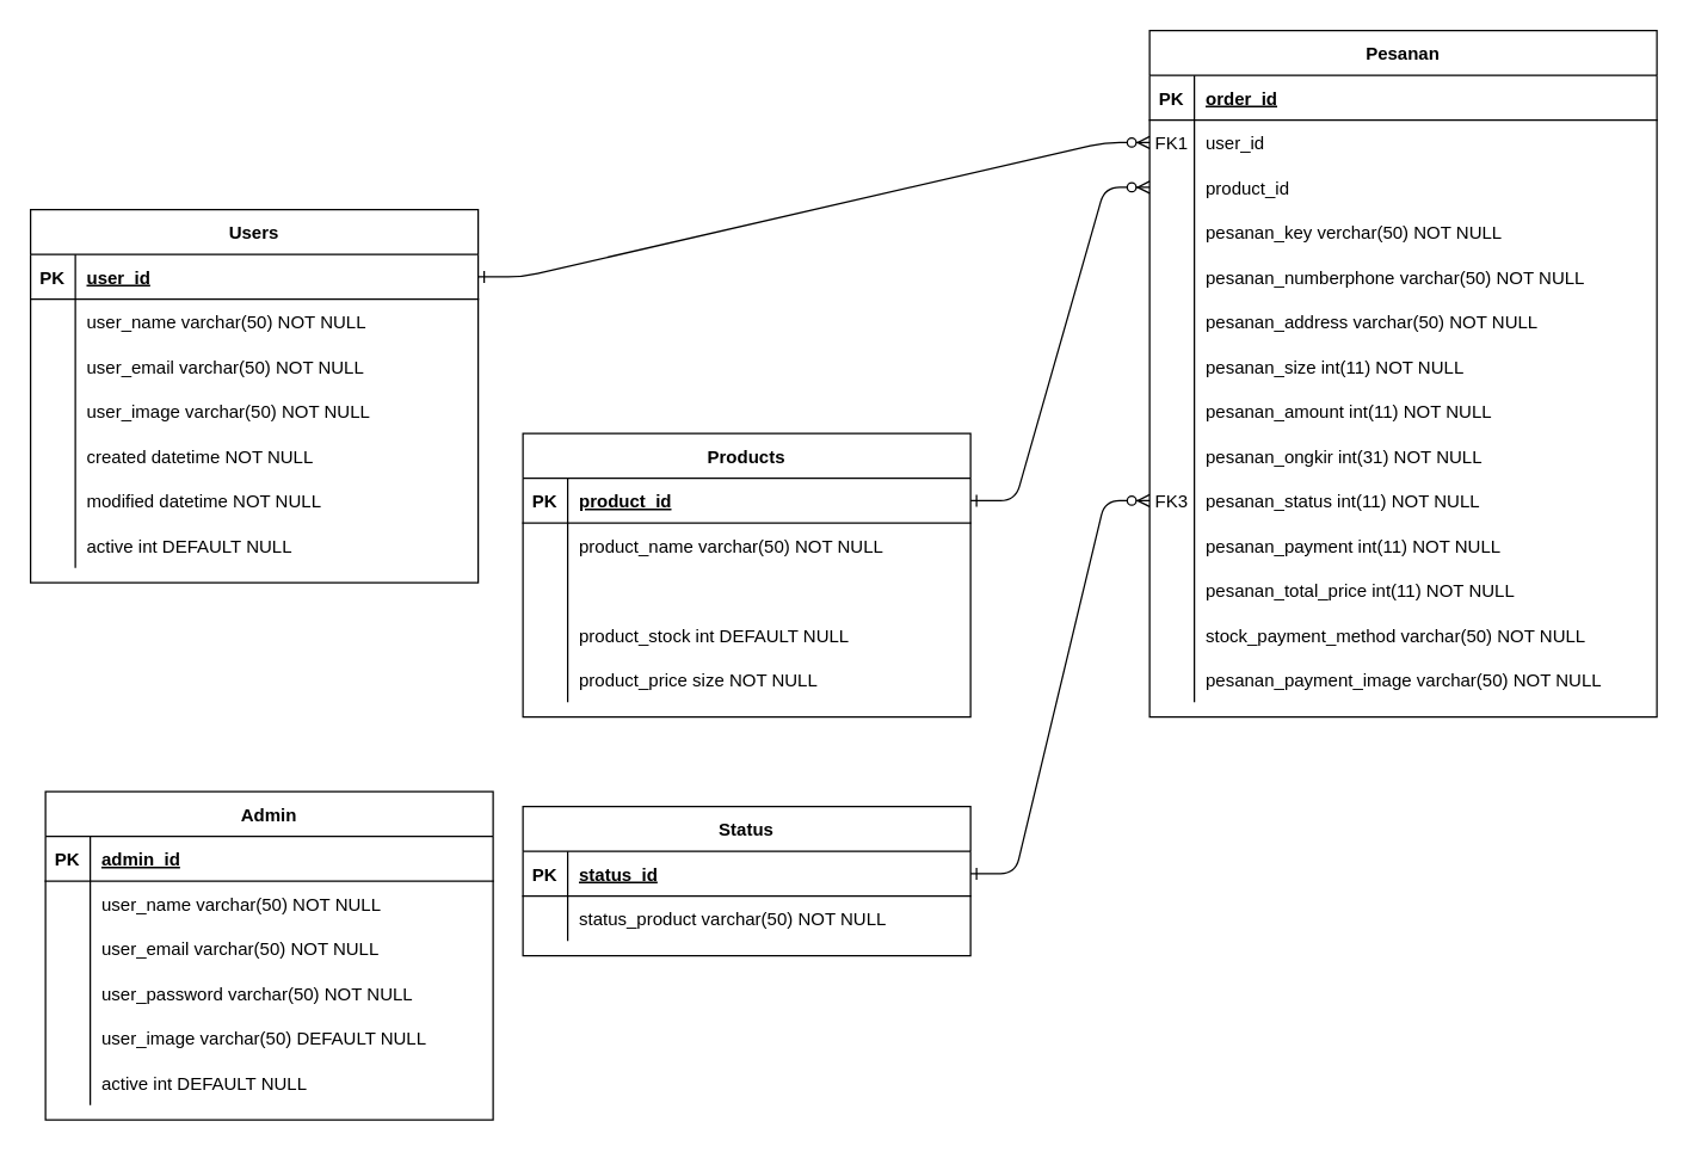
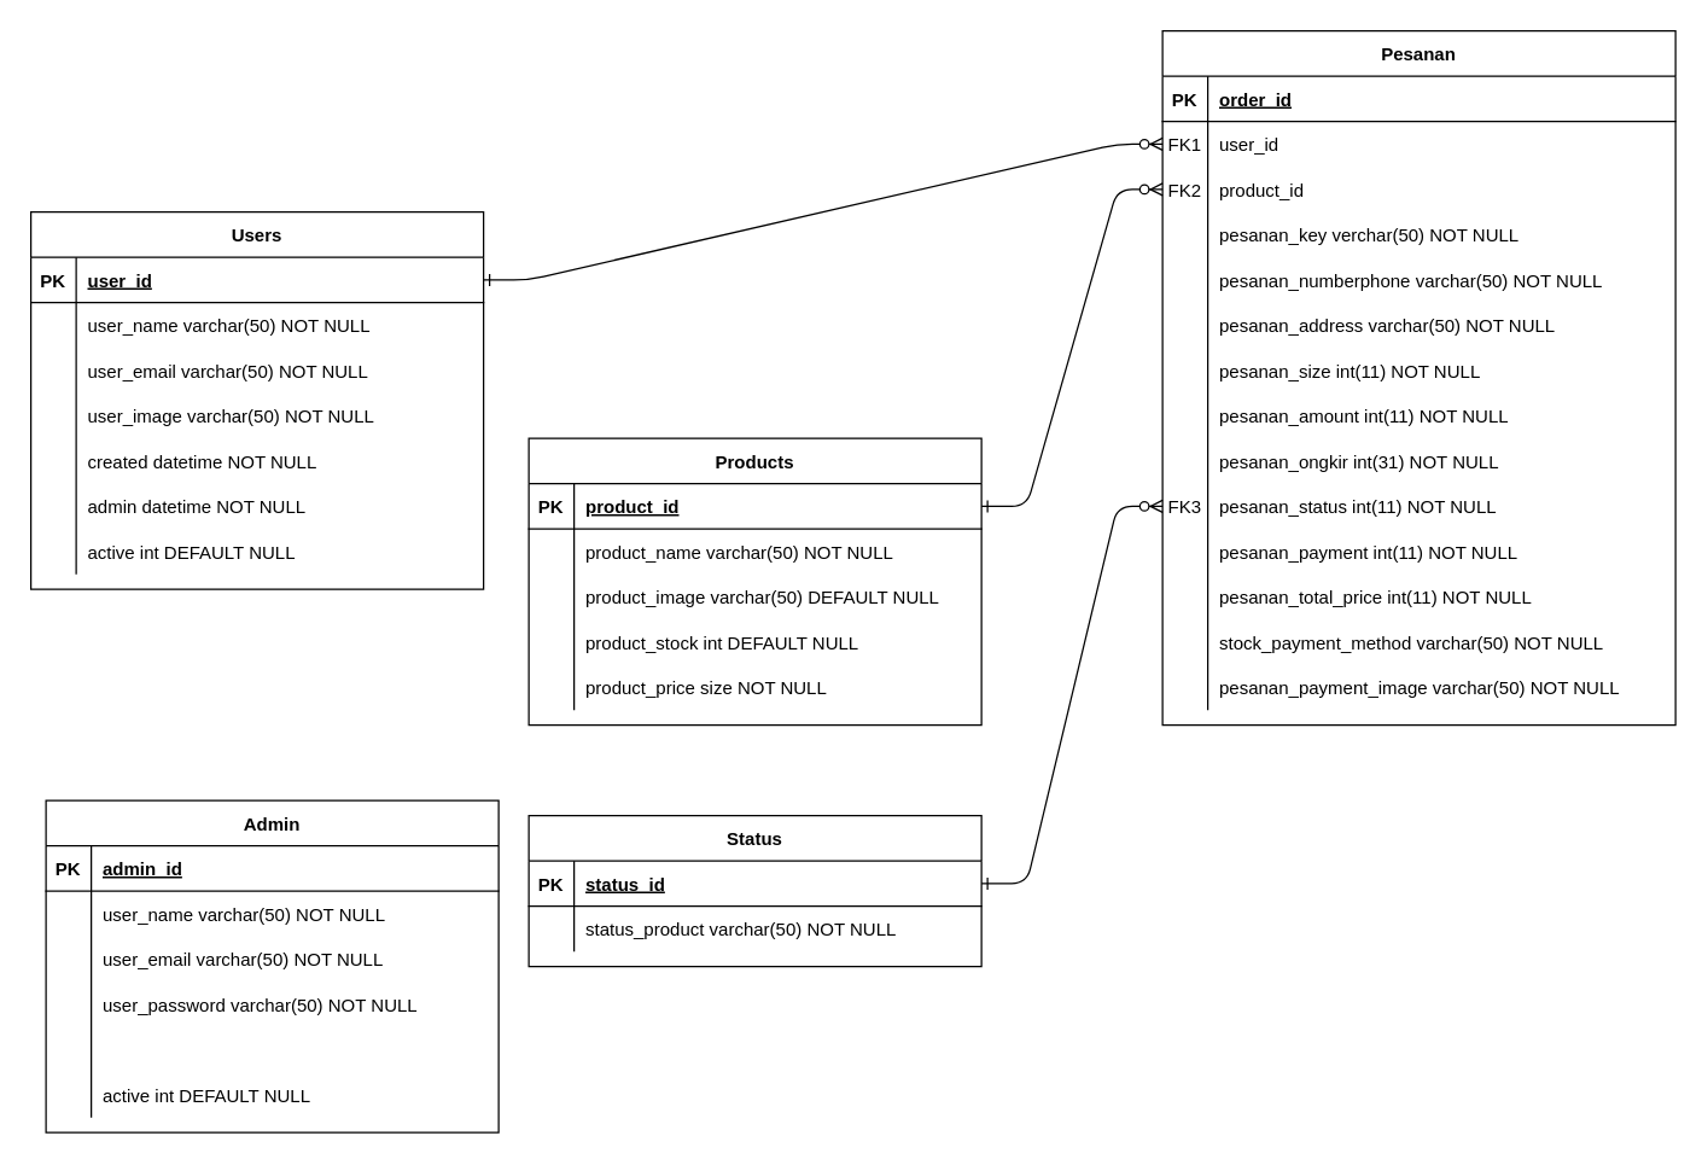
+ <mxCell id="33" value="FK2" style="shape=partialRectangle;overflow=hidden;connectable=0;fillColor=none;top=0;left=0;bottom=0;right=0;" parent="32" vertex="1"><mxGeometry width="30" height="30" as="geometry" /></mxCell>
- <mxCell id="21" value="modified datetime NOT NULL" style="shape=partialRectangle;overflow=hidden;connectable=0;fillColor=none;top=0;left=0;bottom=0;right=0;align=left;spacingLeft=6;" parent="19" vertex="1"><mxGeometry x="30" width="270" height="30" as="geometry" /></mxCell>
+ <mxCell id="21" value="admin datetime NOT NULL" style="shape=partialRectangle;overflow=hidden;connectable=0;fillColor=none;top=0;left=0;bottom=0;right=0;align=left;spacingLeft=6;" parent="19" vertex="1"><mxGeometry x="30" width="270" height="30" as="geometry" /></mxCell>
+ <mxCell id="96" value="product_image varchar(50) DEFAULT NULL" style="shape=partialRectangle;overflow=hidden;connectable=0;fillColor=none;top=0;left=0;bottom=0;right=0;align=left;spacingLeft=6;" parent="94" vertex="1"><mxGeometry x="30" width="270" height="30" as="geometry" /></mxCell>
- <mxCell id="83" value="user_image varchar(50) DEFAULT NULL" style="shape=partialRectangle;overflow=hidden;connectable=0;fillColor=none;top=0;left=0;bottom=0;right=0;align=left;spacingLeft=6;" parent="81" vertex="1"><mxGeometry x="30" width="270" height="30" as="geometry" /></mxCell>
